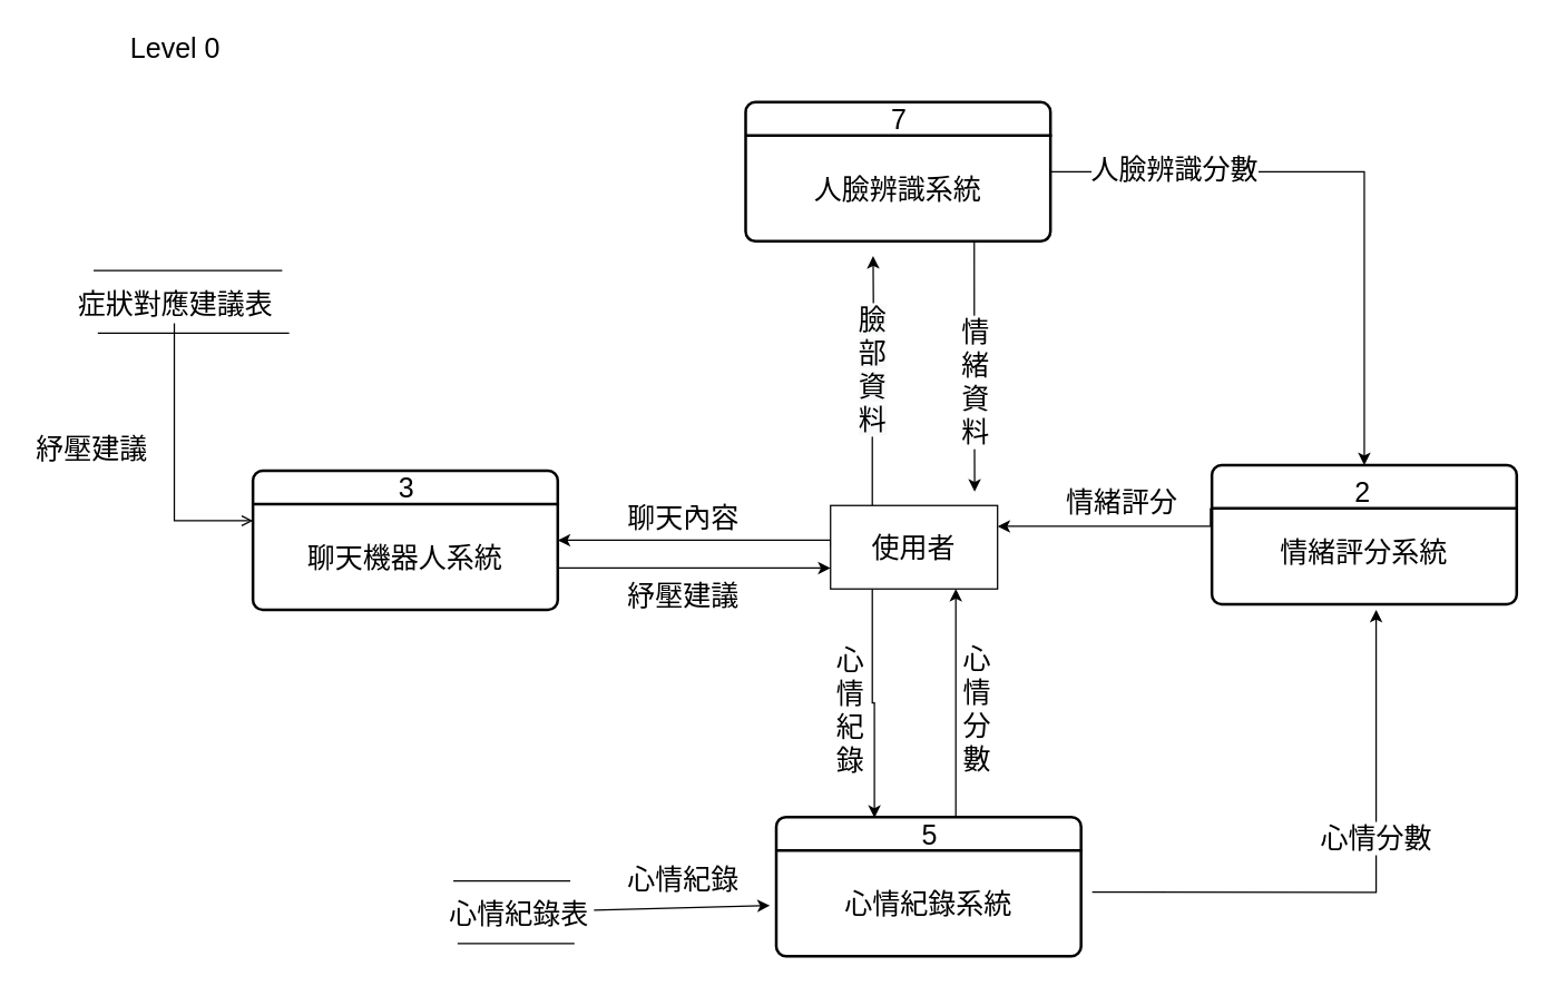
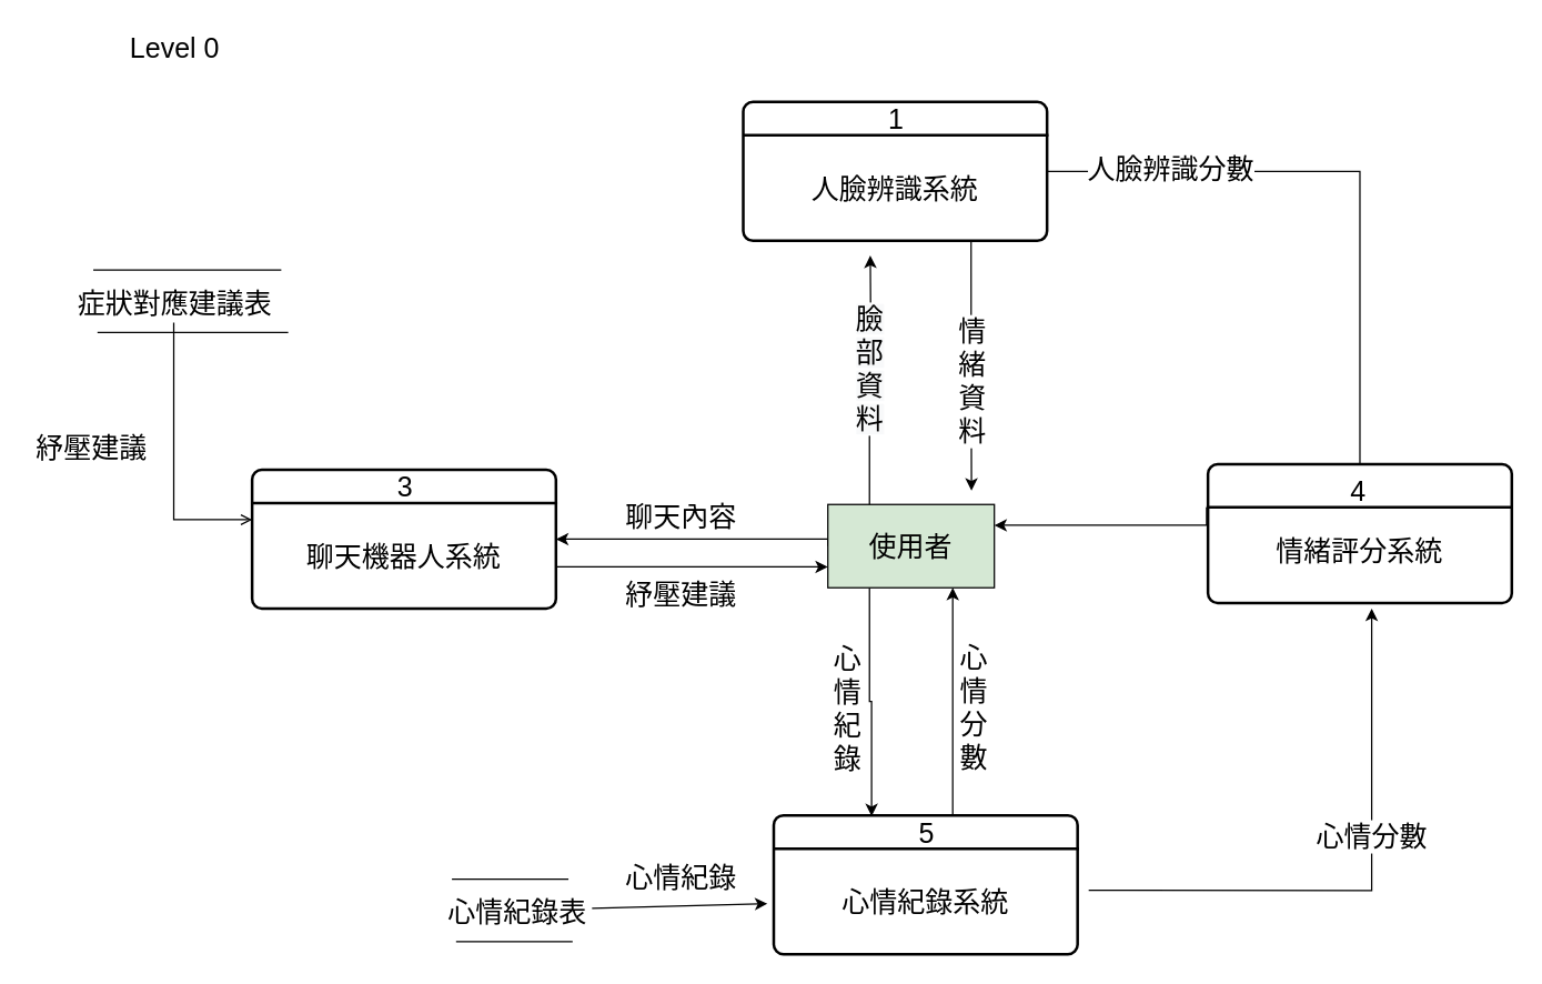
- <mxCell id="5" value="7" style="text;html=1;align=center;verticalAlign=middle;resizable=0;points=[];autosize=1;fontSize=20;" parent="2" vertex="1"><mxGeometry x="99" width="21" height="28" as="geometry" /></mxCell>
+ <mxCell id="5" value="1" style="text;html=1;align=center;verticalAlign=middle;resizable=0;points=[];autosize=1;fontSize=20;" parent="2" vertex="1"><mxGeometry x="99" width="21" height="28" as="geometry" /></mxCell>
- <mxCell id="26" style="edgeStyle=orthogonalEdgeStyle;rounded=0;orthogonalLoop=1;jettySize=auto;html=1;exitX=1;exitY=0.5;exitDx=0;exitDy=0;fontSize=20;" parent="1" source="3" target="7" edge="1"><mxGeometry relative="1" as="geometry" /></mxCell>
+ <mxCell id="26" style="edgeStyle=orthogonalEdgeStyle;rounded=0;orthogonalLoop=1;jettySize=auto;html=1;exitX=1;exitY=0.5;exitDx=0;exitDy=0;fontSize=20;endArrow=none;" parent="1" source="3" target="7" edge="1"><mxGeometry relative="1" as="geometry" /></mxCell>
- <mxCell id="9" value="2" style="text;html=1;align=center;verticalAlign=middle;resizable=0;points=[];autosize=1;fontSize=20;" parent="6" vertex="1"><mxGeometry x="98" width="21" height="28" as="geometry" /></mxCell>
+ <mxCell id="9" value="4" style="text;html=1;align=center;verticalAlign=middle;resizable=0;points=[];autosize=1;fontSize=20;" parent="6" vertex="1"><mxGeometry x="98" width="21" height="28" as="geometry" /></mxCell>
- <mxCell id="49" value="情緒評分" style="text;html=1;align=center;verticalAlign=middle;resizable=0;points=[];autosize=1;fontSize=20;" parent="1" vertex="1"><mxGeometry x="760" y="346" width="90" height="28" as="geometry" /></mxCell>
- <mxCell id="25" value="使用者" style="rounded=0;whiteSpace=wrap;html=1;fontSize=20;" parent="1" vertex="1"><mxGeometry x="596" y="363" width="120" height="60" as="geometry" /></mxCell>
+ <mxCell id="25" value="使用者" style="rounded=0;whiteSpace=wrap;html=1;fontSize=20;fillColor=#d5e8d4;" parent="1" vertex="1"><mxGeometry x="596" y="363" width="120" height="60" as="geometry" /></mxCell>
